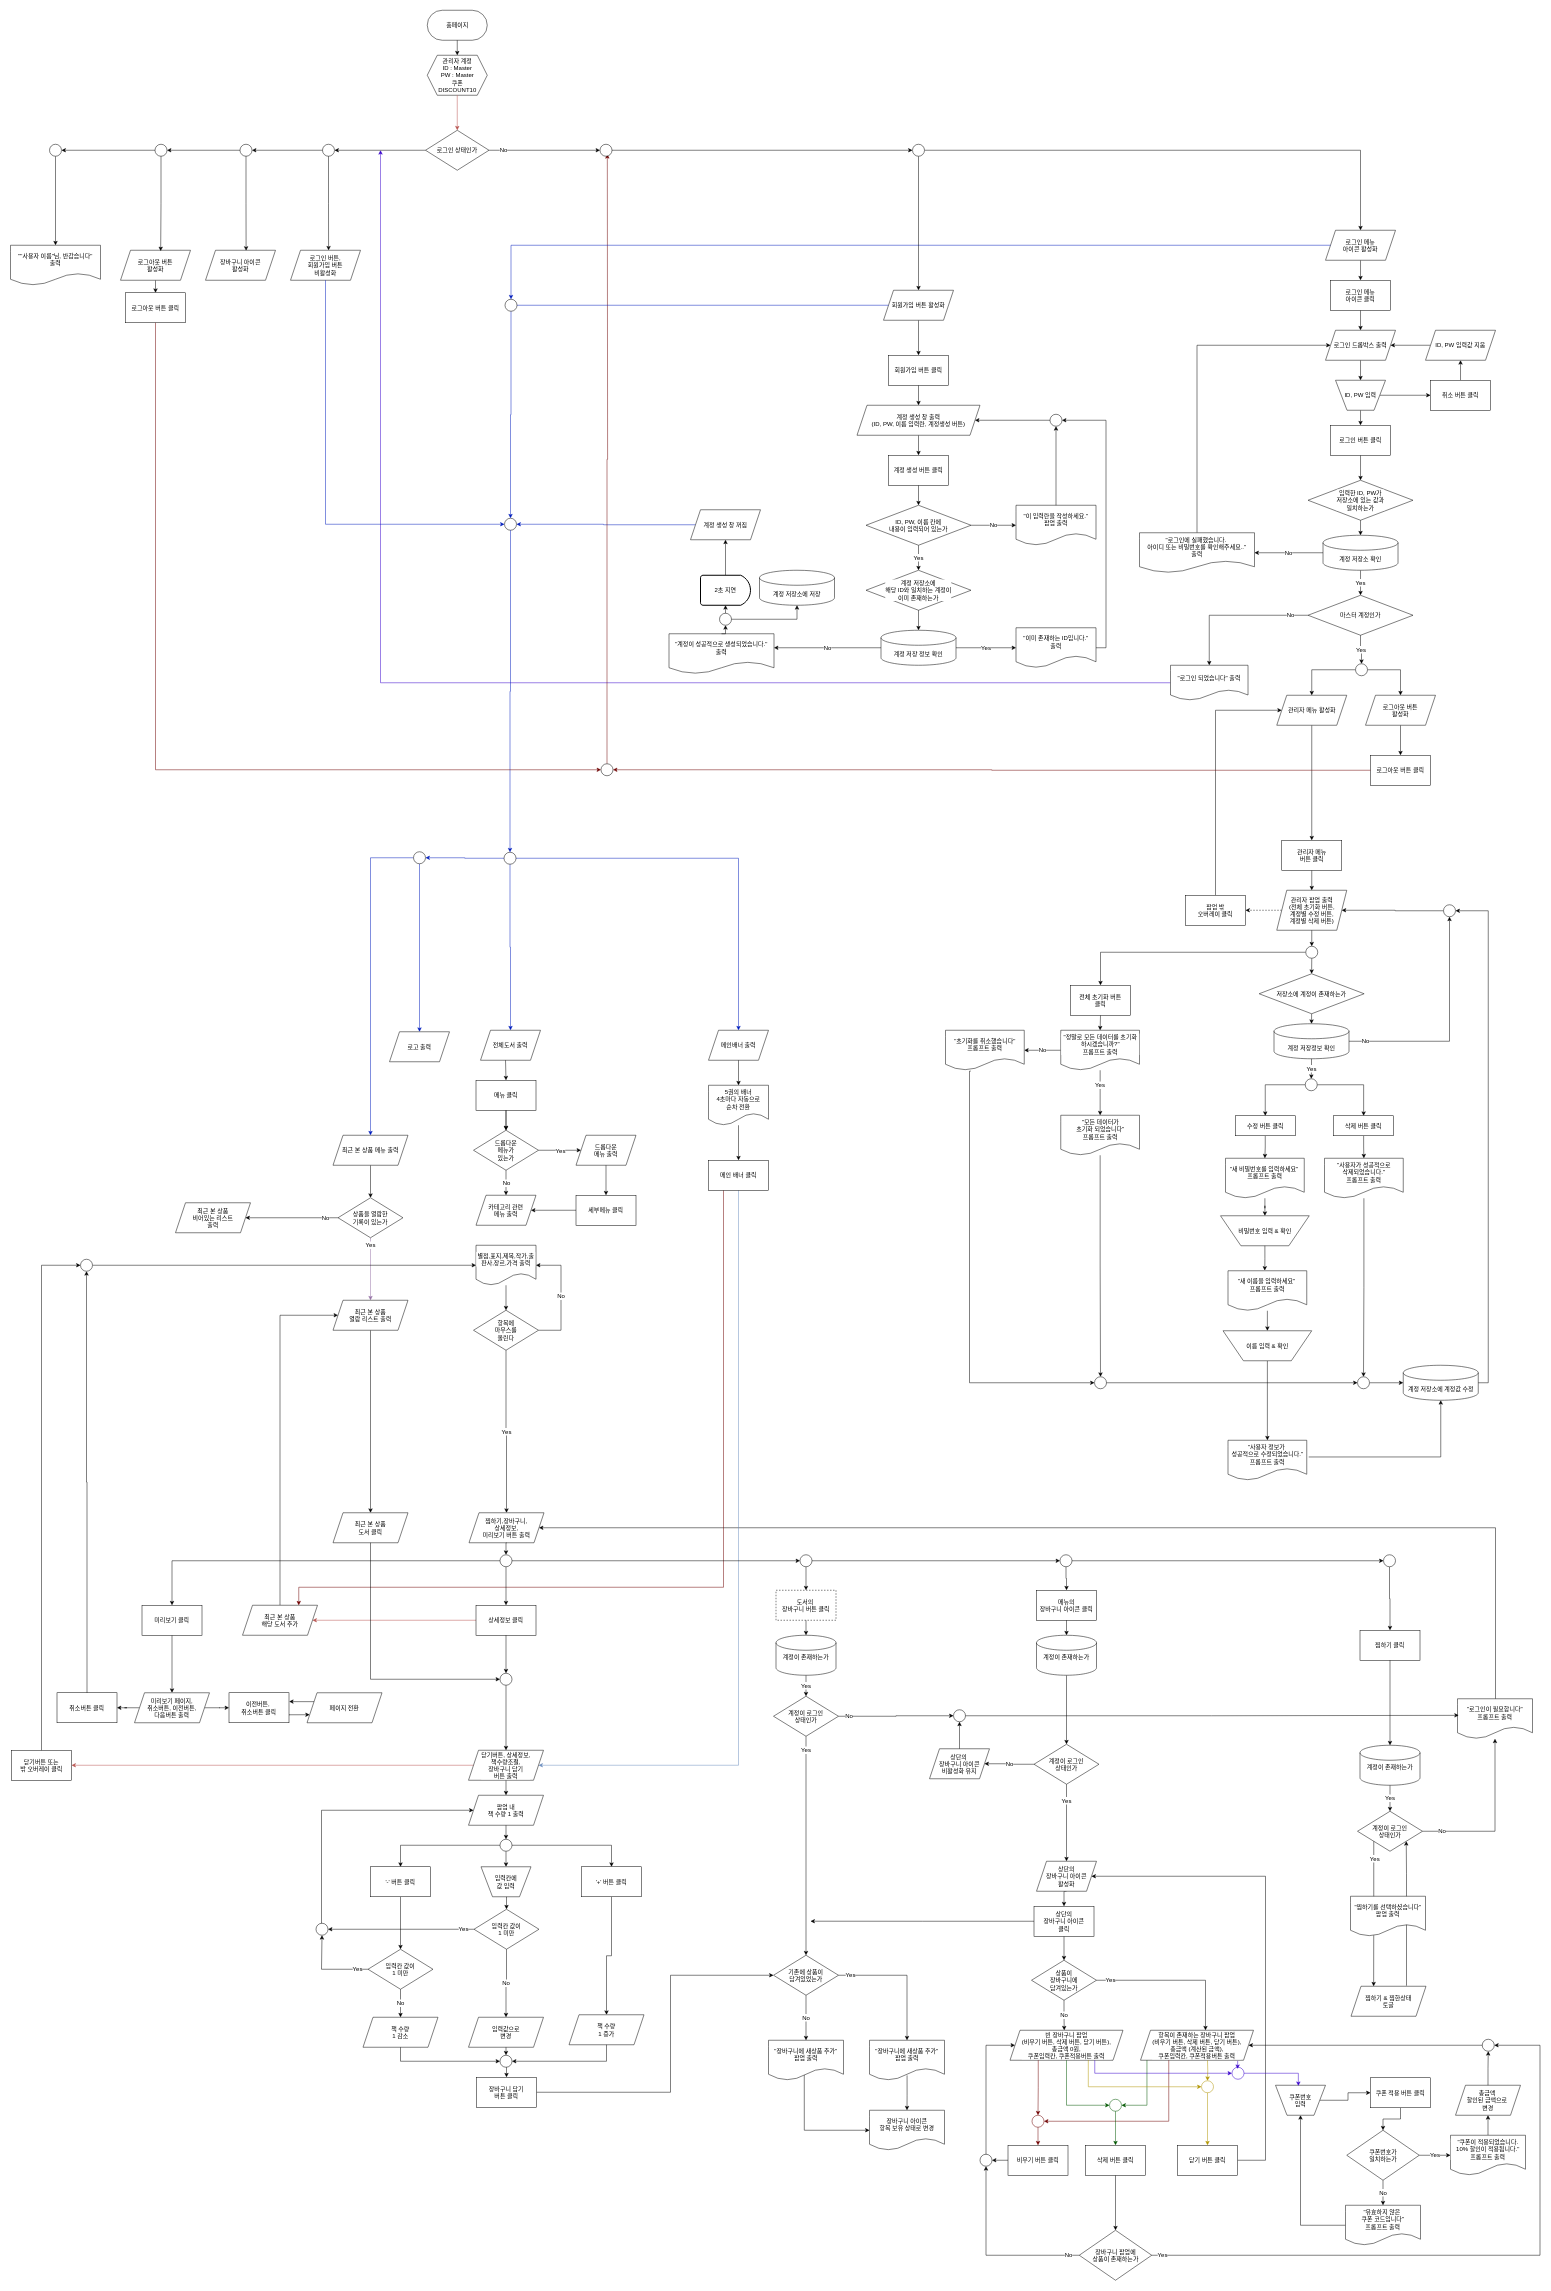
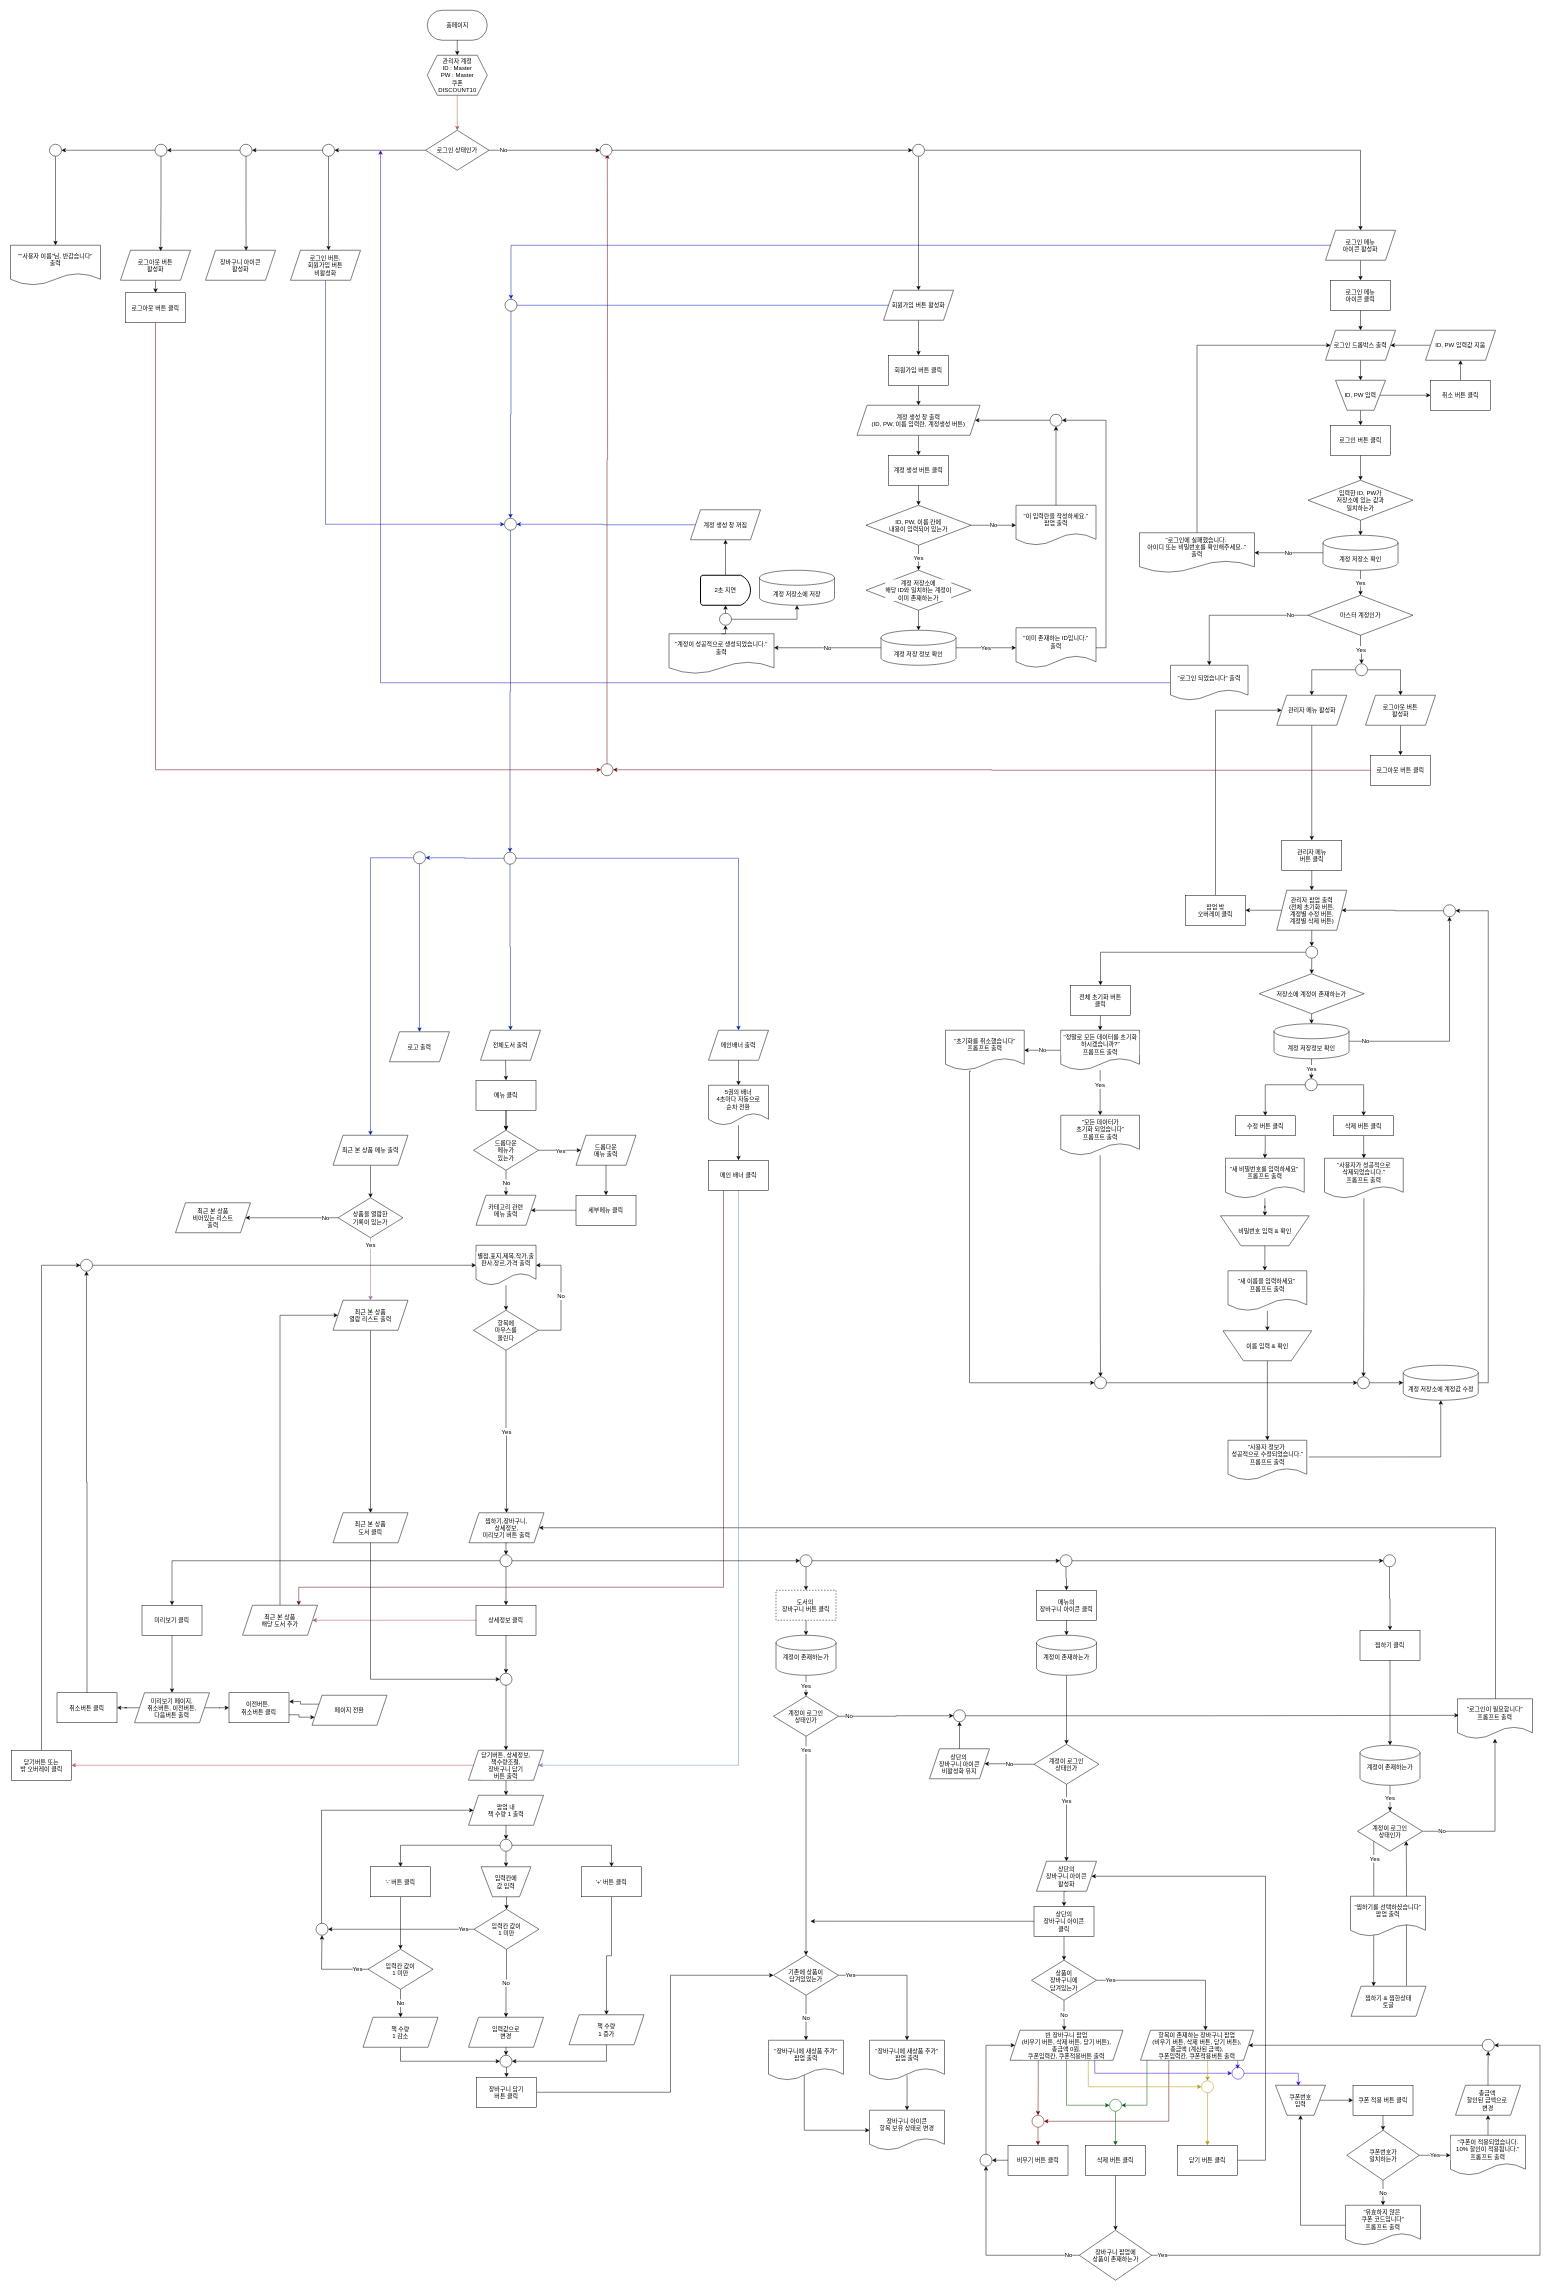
- <mxCell id="208" style="edgeStyle=orthogonalEdgeStyle;rounded=0;orthogonalLoop=1;jettySize=auto;html=1;exitX=0;exitY=0.5;exitDx=0;exitDy=0;fontFamily=Helvetica;fontSize=12;fontColor=default;labelBackgroundColor=default;dashed=1;" edge="1" parent="1" source="209" target="211"><mxGeometry relative="1" as="geometry" /></mxCell>
+ <mxCell id="208" style="edgeStyle=orthogonalEdgeStyle;rounded=0;orthogonalLoop=1;jettySize=auto;html=1;exitX=0;exitY=0.5;exitDx=0;exitDy=0;fontFamily=Helvetica;fontSize=12;fontColor=default;labelBackgroundColor=default;" edge="1" parent="1" source="209" target="211"><mxGeometry relative="1" as="geometry" /></mxCell>
- <mxCell id="115" value="페이지 전환" style="shape=parallelogram;perimeter=parallelogramPerimeter;whiteSpace=wrap;html=1;fixedSize=1;strokeColor=default;align=center;verticalAlign=middle;fontFamily=Helvetica;fontSize=12;fontColor=default;labelBackgroundColor=default;fillColor=default;" vertex="1" parent="1"><mxGeometry x="613" y="3385" width="150" height="60" as="geometry" /></mxCell>
+ <mxCell id="115" value="페이지 전환" style="shape=parallelogram;perimeter=parallelogramPerimeter;whiteSpace=wrap;html=1;fixedSize=1;strokeColor=default;align=center;verticalAlign=middle;fontFamily=Helvetica;fontSize=12;fontColor=default;labelBackgroundColor=default;fillColor=default;" vertex="1" parent="1"><mxGeometry x="623" y="3390" width="150" height="60" as="geometry" /></mxCell>
- <mxCell id="104" value="쿠폰 적용 버튼 클릭" style="rounded=0;whiteSpace=wrap;html=1;strokeColor=default;align=center;verticalAlign=middle;fontFamily=Helvetica;fontSize=12;fontColor=default;labelBackgroundColor=default;fillColor=default;" vertex="1" parent="1"><mxGeometry x="2740" y="4155" width="120" height="60" as="geometry" /></mxCell>
+ <mxCell id="104" value="쿠폰 적용 버튼 클릭" style="rounded=0;whiteSpace=wrap;html=1;strokeColor=default;align=center;verticalAlign=middle;fontFamily=Helvetica;fontSize=12;fontColor=default;labelBackgroundColor=default;fillColor=default;" vertex="1" parent="1"><mxGeometry x="2705" y="4170" width="120" height="60" as="geometry" /></mxCell>
